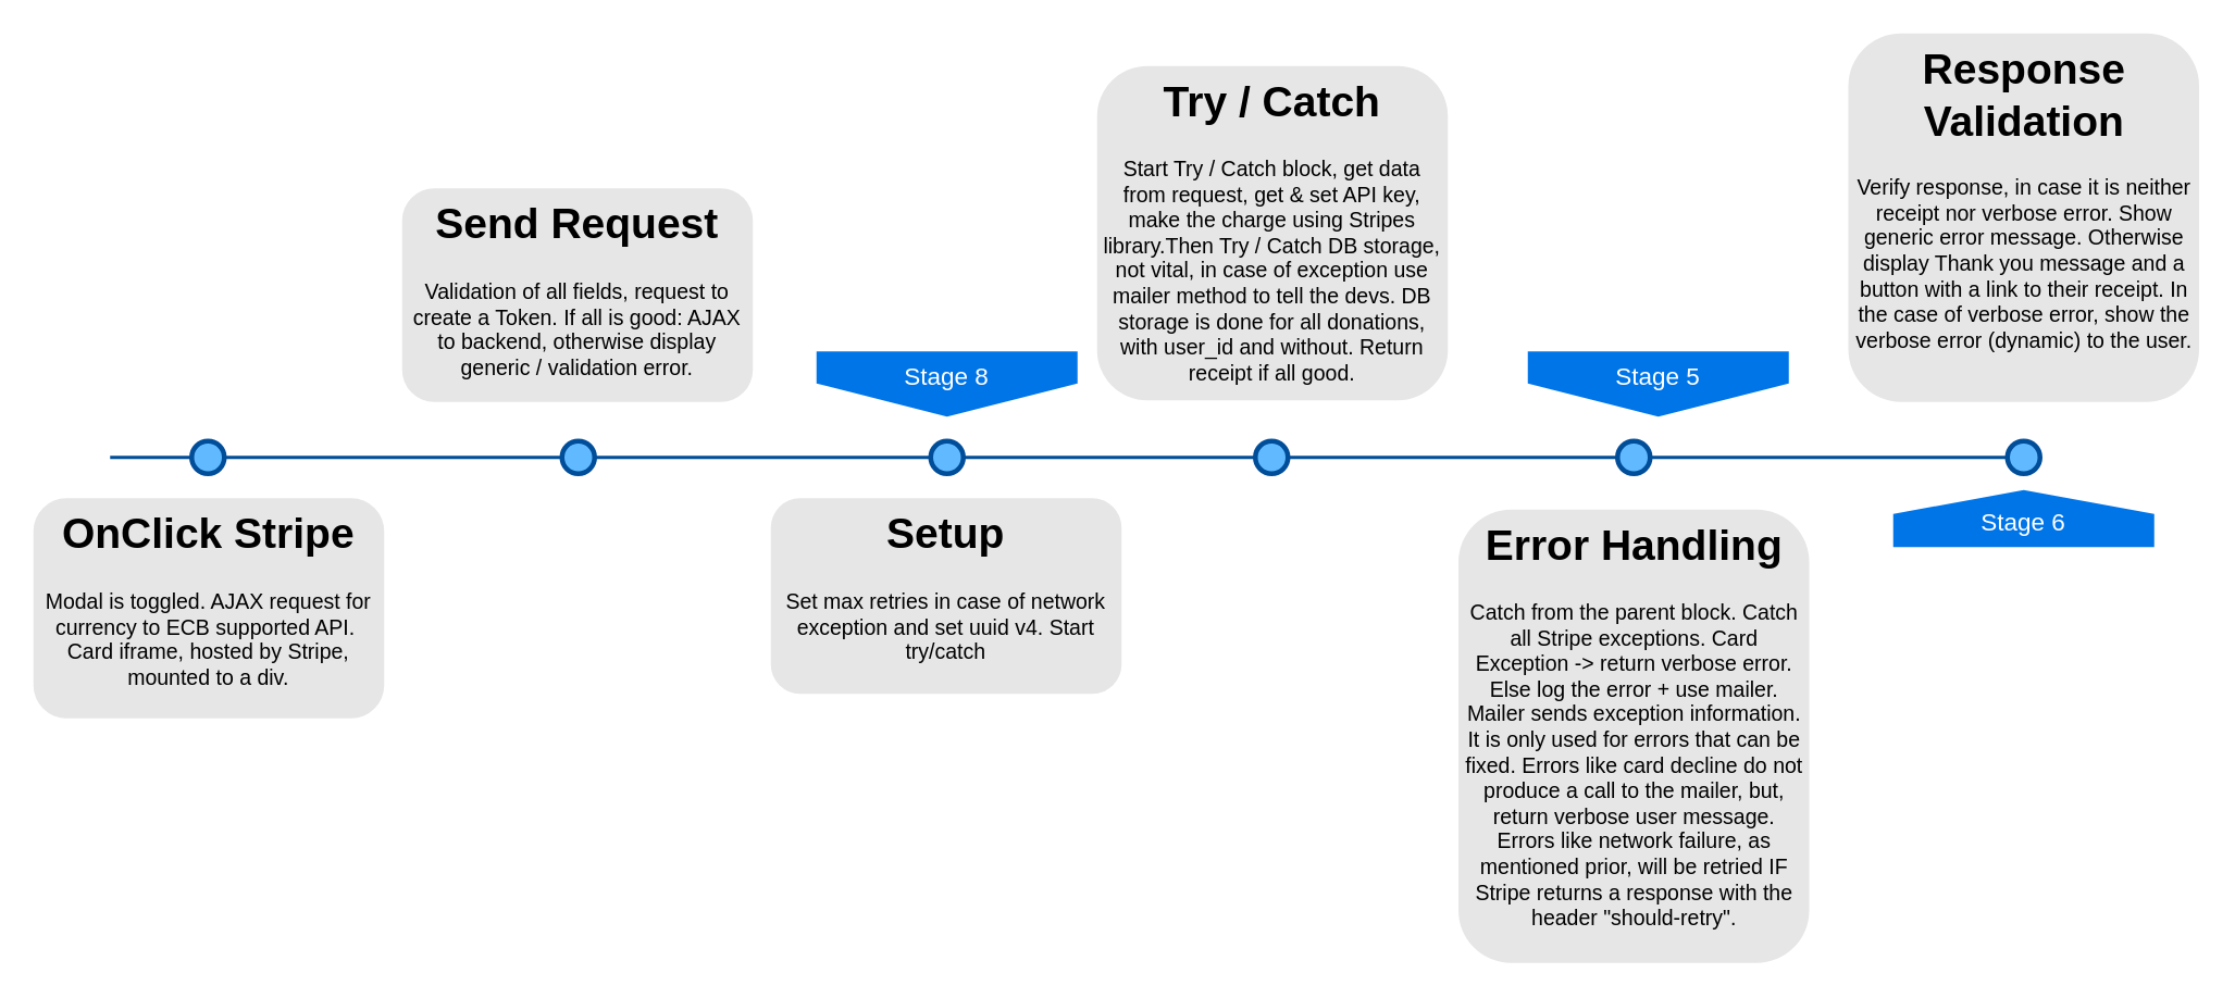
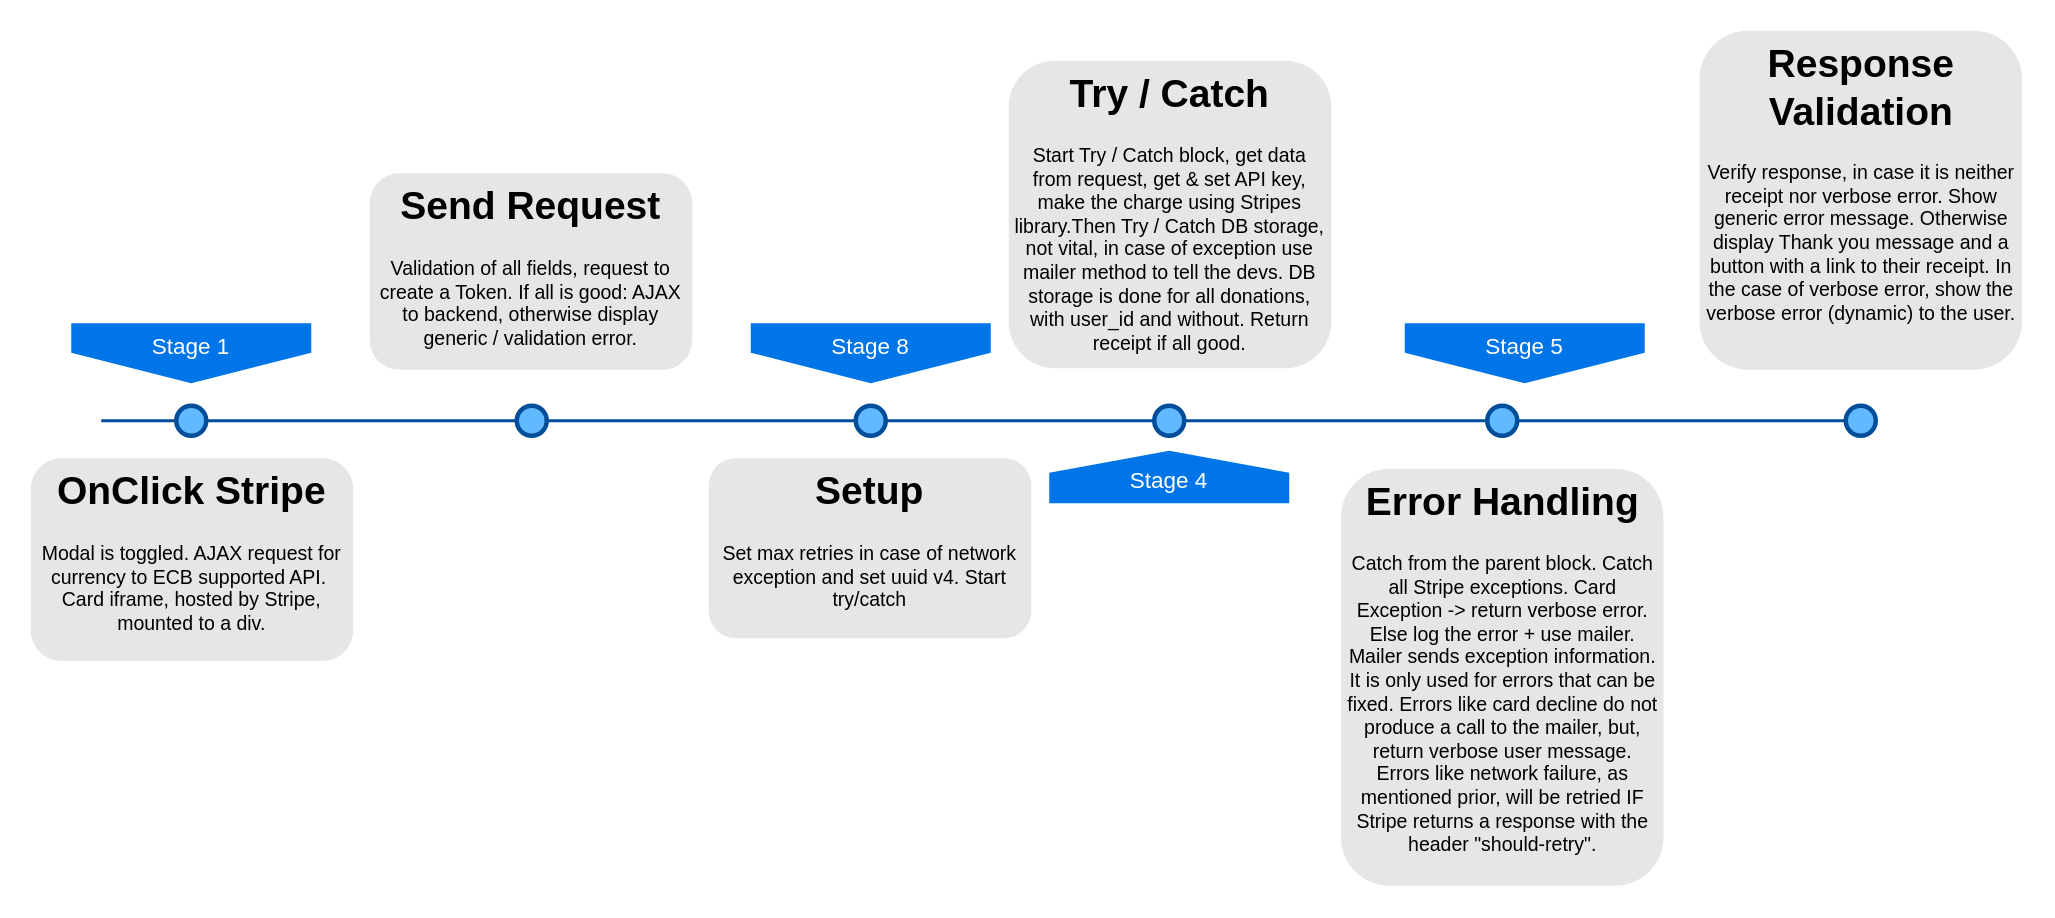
+ <mxCell id="3" value="Stage 1" style="shape=offPageConnector;whiteSpace=wrap;html=1;fillColor=#0075E8;fontSize=15;fontColor=#FFFFFF;size=0.509;verticalAlign=top;strokeColor=none;" vertex="1" parent="1"><mxGeometry x="47" y="215" width="160" height="40" as="geometry" /></mxCell>
+ <mxCell id="5" value="&lt;span&gt;Stage 4&lt;/span&gt;" style="shape=offPageConnector;whiteSpace=wrap;html=1;fillColor=#0075E8;fontSize=15;fontColor=#FFFFFF;size=0.418;flipV=1;verticalAlign=bottom;strokeColor=none;spacingBottom=4;" vertex="1" parent="1"><mxGeometry x="699" y="300" width="160" height="35" as="geometry" /></mxCell>
- <mxCell id="17" value="&lt;span&gt;Stage 6&lt;br&gt;&lt;/span&gt;" style="shape=offPageConnector;whiteSpace=wrap;html=1;fillColor=#0075E8;fontSize=15;fontColor=#FFFFFF;size=0.418;flipV=1;verticalAlign=bottom;strokeColor=none;spacingBottom=4;" vertex="1" parent="1"><mxGeometry x="1160" y="300" width="160" height="35" as="geometry" /></mxCell>
